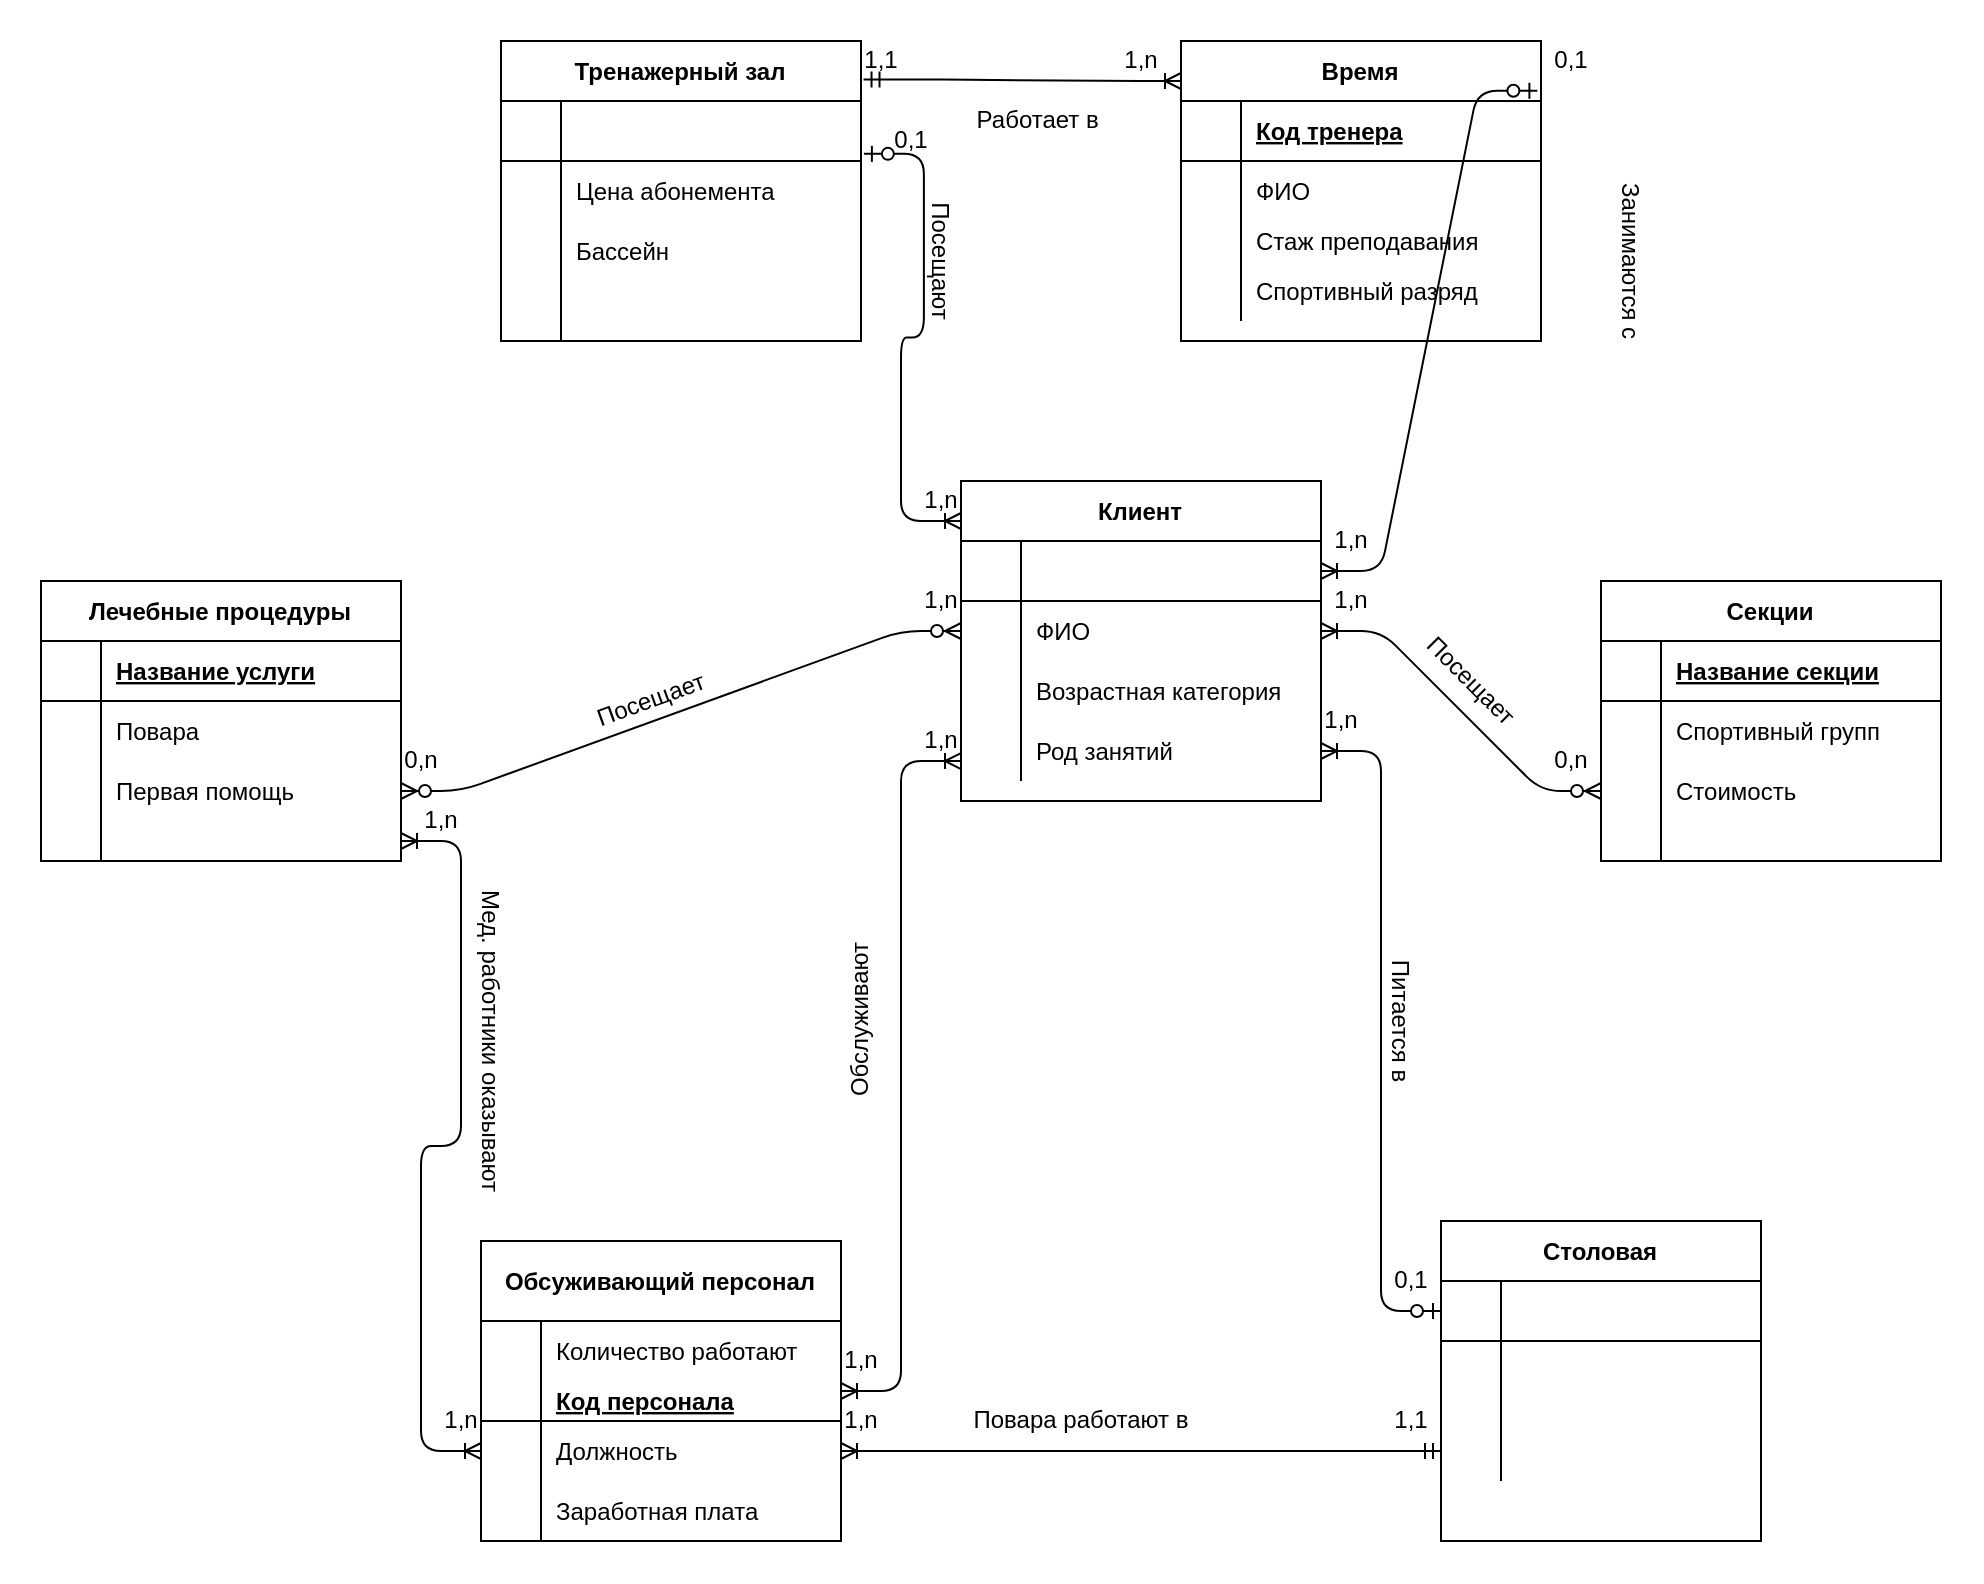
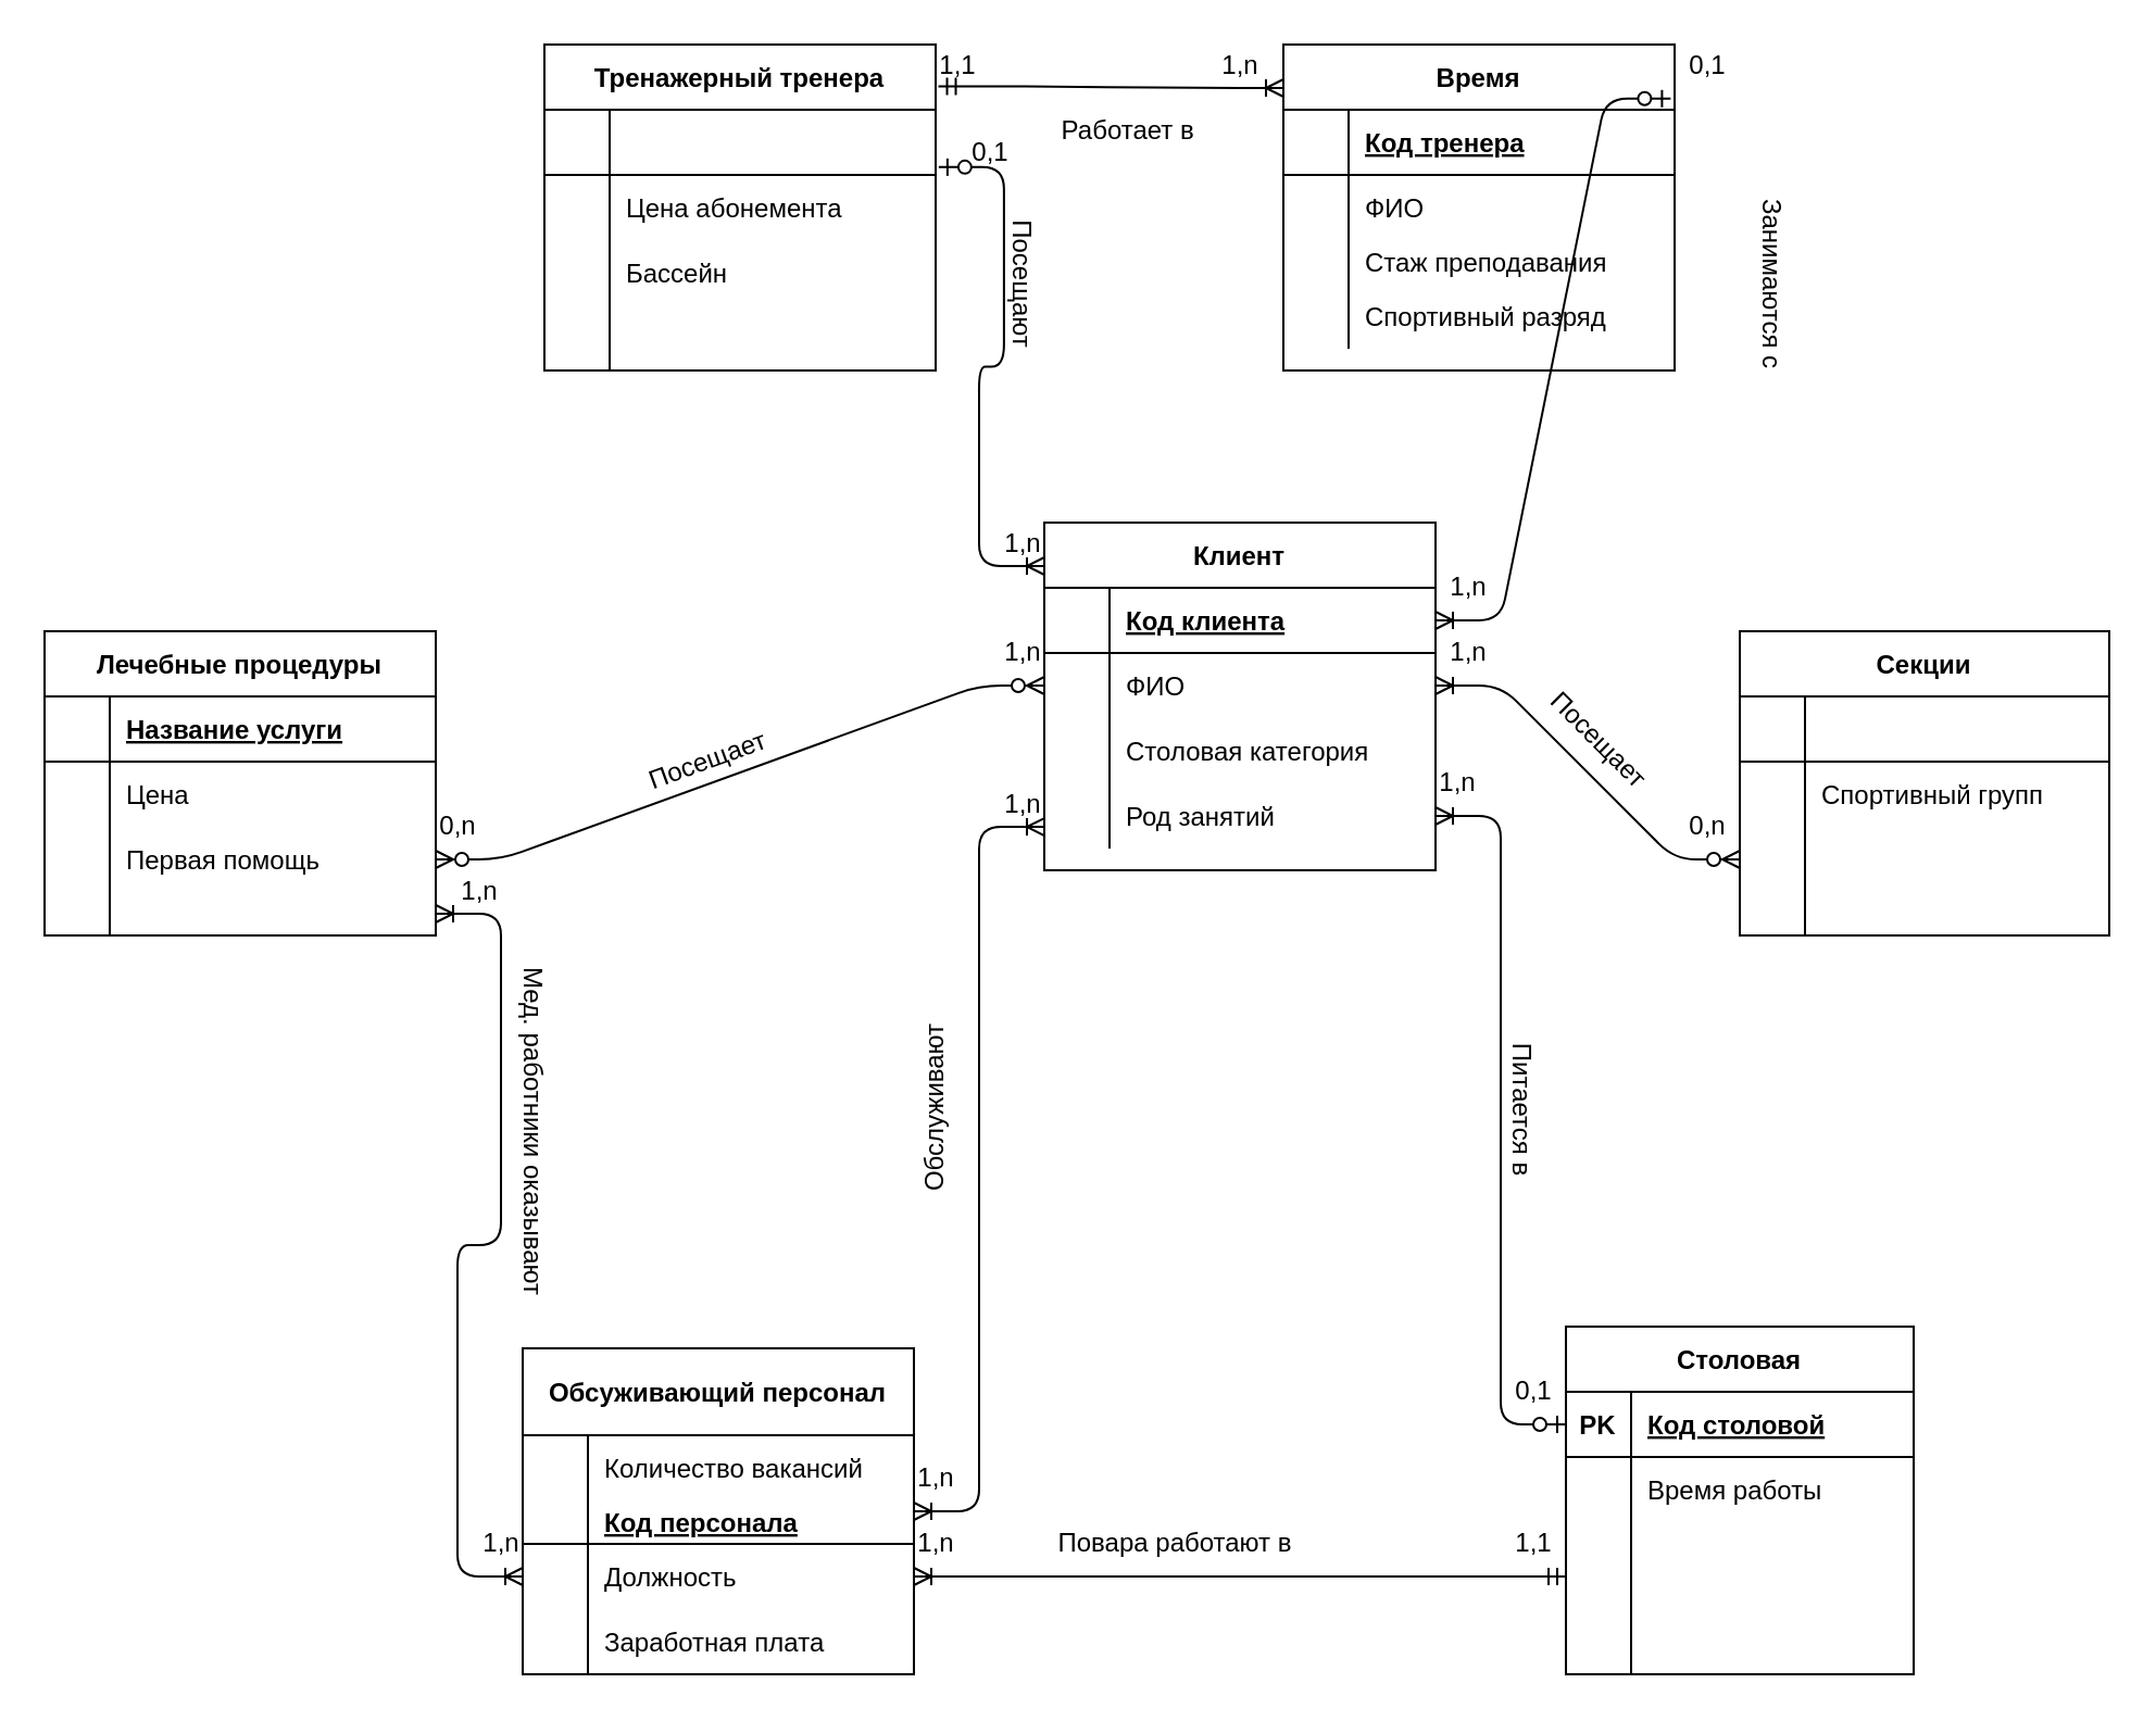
- <mxCell id="2" value="Тренажерный зал" style="shape=table;startSize=30;container=1;collapsible=1;childLayout=tableLayout;fixedRows=1;rowLines=0;fontStyle=1;align=center;resizeLast=1;" vertex="1" parent="1"><mxGeometry x="250" y="20" width="180" height="150" as="geometry" /></mxCell>
+ <mxCell id="2" value="Тренажерный тренера" style="shape=table;startSize=30;container=1;collapsible=1;childLayout=tableLayout;fixedRows=1;rowLines=0;fontStyle=1;align=center;resizeLast=1;" vertex="1" parent="1"><mxGeometry x="250" y="20" width="180" height="150" as="geometry" /></mxCell>
+ <mxCell id="113" value="Код клиента" style="shape=partialRectangle;connectable=0;fillColor=none;top=0;left=0;bottom=0;right=0;align=left;spacingLeft=6;fontStyle=5;overflow=hidden;" vertex="1" parent="111"><mxGeometry x="30" width="150" height="30" as="geometry" /></mxCell>
- <mxCell id="33" value="Название секции" style="shape=partialRectangle;connectable=0;fillColor=none;top=0;left=0;bottom=0;right=0;align=left;spacingLeft=6;fontStyle=5;overflow=hidden;" vertex="1" parent="31"><mxGeometry x="30" width="140" height="30" as="geometry" /></mxCell>
- <mxCell id="119" value="Возрастная категория" style="shape=partialRectangle;connectable=0;fillColor=none;top=0;left=0;bottom=0;right=0;align=left;spacingLeft=6;overflow=hidden;" vertex="1" parent="117"><mxGeometry x="30" width="150" height="30" as="geometry" /></mxCell>
+ <mxCell id="119" value="Столовая категория" style="shape=partialRectangle;connectable=0;fillColor=none;top=0;left=0;bottom=0;right=0;align=left;spacingLeft=6;overflow=hidden;" vertex="1" parent="117"><mxGeometry x="30" width="150" height="30" as="geometry" /></mxCell>
- <mxCell id="49" value="Повара" style="shape=partialRectangle;connectable=0;fillColor=none;top=0;left=0;bottom=0;right=0;align=left;spacingLeft=6;overflow=hidden;" vertex="1" parent="47"><mxGeometry x="30" width="150" height="30" as="geometry" /></mxCell>
+ <mxCell id="49" value="Цена" style="shape=partialRectangle;connectable=0;fillColor=none;top=0;left=0;bottom=0;right=0;align=left;spacingLeft=6;overflow=hidden;" vertex="1" parent="47"><mxGeometry x="30" width="150" height="30" as="geometry" /></mxCell>
- <mxCell id="39" value="Стоимость" style="shape=partialRectangle;connectable=0;fillColor=none;top=0;left=0;bottom=0;right=0;align=left;spacingLeft=6;overflow=hidden;" vertex="1" parent="37"><mxGeometry x="30" width="140" height="30" as="geometry" /></mxCell>
+ <mxCell id="88" value="PK" style="shape=partialRectangle;connectable=0;fillColor=none;top=0;left=0;bottom=0;right=0;fontStyle=1;overflow=hidden;" vertex="1" parent="87"><mxGeometry width="30" height="30" as="geometry" /></mxCell>
+ <mxCell id="89" value="Код столовой" style="shape=partialRectangle;connectable=0;fillColor=none;top=0;left=0;bottom=0;right=0;align=left;spacingLeft=6;fontStyle=5;overflow=hidden;" vertex="1" parent="87"><mxGeometry x="30" width="130" height="30" as="geometry" /></mxCell>
- <mxCell id="60" value="Количество работают" style="shape=partialRectangle;connectable=0;fillColor=none;top=0;left=0;bottom=0;right=0;align=left;spacingLeft=6;overflow=hidden;" vertex="1" parent="58"><mxGeometry x="30" width="150" height="30" as="geometry" /></mxCell>
+ <mxCell id="60" value="Количество вакансий" style="shape=partialRectangle;connectable=0;fillColor=none;top=0;left=0;bottom=0;right=0;align=left;spacingLeft=6;overflow=hidden;" vertex="1" parent="58"><mxGeometry x="30" width="150" height="30" as="geometry" /></mxCell>
+ <mxCell id="92" value="Время работы" style="shape=partialRectangle;connectable=0;fillColor=none;top=0;left=0;bottom=0;right=0;align=left;spacingLeft=6;overflow=hidden;" vertex="1" parent="90"><mxGeometry x="30" width="130" height="30" as="geometry" /></mxCell>
